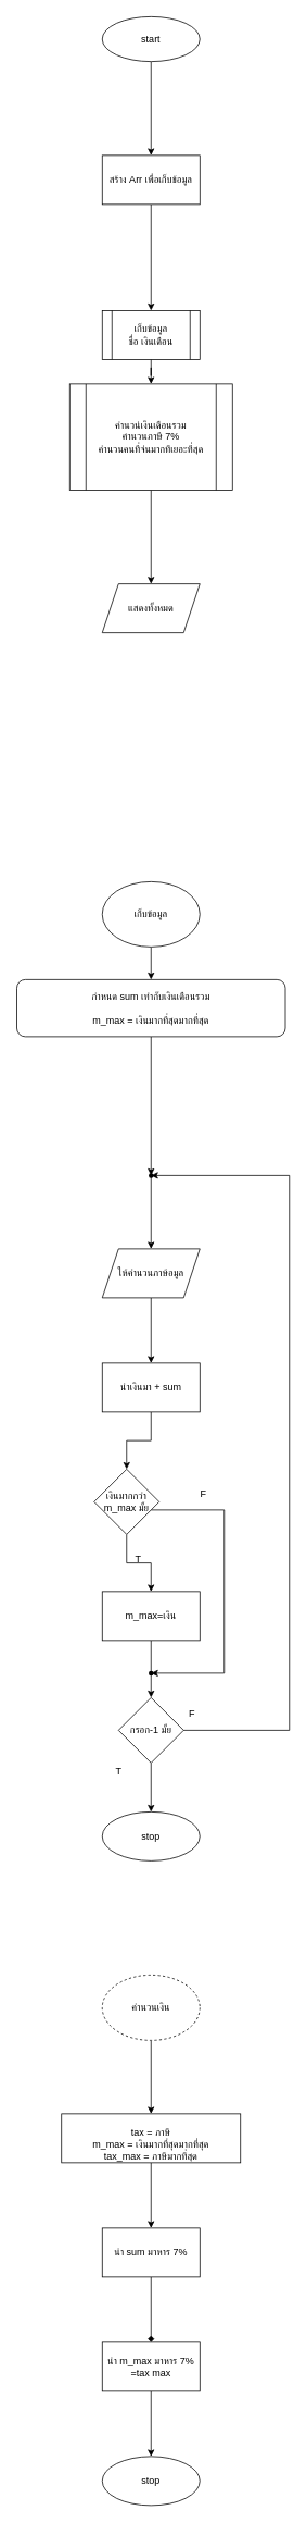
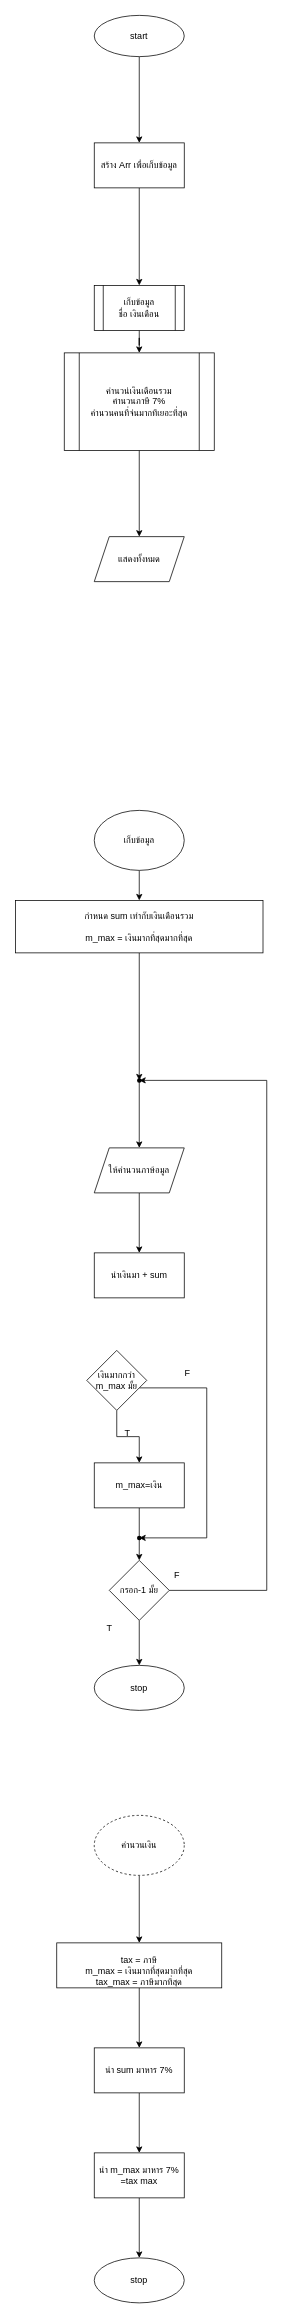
- <mxCell id="14" value="กำหนด sum เท่ากับเงินเดือนรวม&lt;br&gt;&lt;br&gt;m_max = เงินมากที่สุดมากที่สุด&lt;br&gt;" style="whiteSpace=wrap;html=1;rounded=1;" vertex="1" parent="1"><mxGeometry x="20" y="1200" width="330" height="70" as="geometry" /></mxCell>
+ <mxCell id="14" value="กำหนด sum เท่ากับเงินเดือนรวม&lt;br&gt;&lt;br&gt;m_max = เงินมากที่สุดมากที่สุด&lt;br&gt;" style="whiteSpace=wrap;html=1;" vertex="1" parent="1"><mxGeometry x="20" y="1200" width="330" height="70" as="geometry" /></mxCell>
- <mxCell id="26" value="" style="edgeStyle=orthogonalEdgeStyle;rounded=0;orthogonalLoop=1;jettySize=auto;html=1;" edge="1" parent="1" source="27" target="21"><mxGeometry relative="1" as="geometry" /></mxCell>
- <mxCell id="39" value="" style="edgeStyle=orthogonalEdgeStyle;rounded=0;orthogonalLoop=1;jettySize=auto;html=1;endArrow=diamond;" edge="1" parent="1" source="40" target="42"><mxGeometry relative="1" as="geometry" /></mxCell>
+ <mxCell id="39" value="" style="edgeStyle=orthogonalEdgeStyle;rounded=0;orthogonalLoop=1;jettySize=auto;html=1;" edge="1" parent="1" source="40" target="42"><mxGeometry relative="1" as="geometry" /></mxCell>
